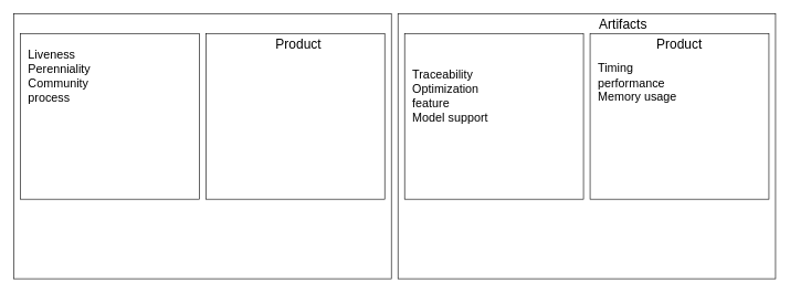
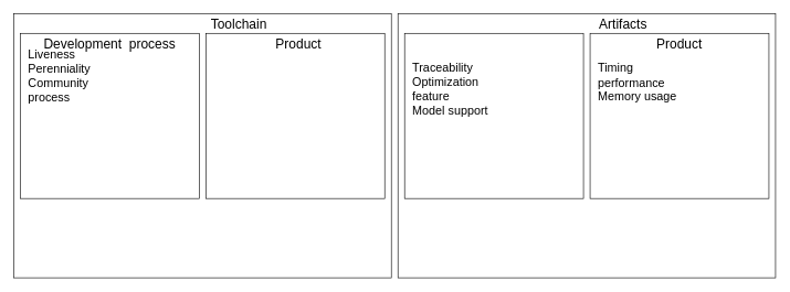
+ <mxCell id="5" value="Toolchain" style="text;html=1;align=center;verticalAlign=middle;whiteSpace=wrap;rounded=0;fontSize=20;" vertex="1" parent="1"><mxGeometry x="330" y="20" width="60" height="30" as="geometry" /></mxCell>
+ <mxCell id="8" value="Development&amp;nbsp; process" style="text;html=1;align=center;verticalAlign=middle;whiteSpace=wrap;rounded=0;fontSize=20;" vertex="1" parent="1"><mxGeometry x="30" y="50" width="270" height="30" as="geometry" /></mxCell>
- <mxCell id="14" value="Traceability&lt;div&gt;Optimization feature&lt;/div&gt;&lt;div&gt;Model support&lt;/div&gt;" style="text;html=1;align=left;verticalAlign=middle;whiteSpace=wrap;rounded=0;fontSize=18;" vertex="1" parent="1"><mxGeometry x="620" y="100" width="160" height="90" as="geometry" /></mxCell>
+ <mxCell id="14" value="Traceability&lt;div&gt;Optimization feature&lt;/div&gt;&lt;div&gt;Model support&lt;/div&gt;" style="text;html=1;align=left;verticalAlign=middle;whiteSpace=wrap;rounded=0;fontSize=18;" vertex="1" parent="1"><mxGeometry x="620" y="90" width="160" height="90" as="geometry" /></mxCell>
